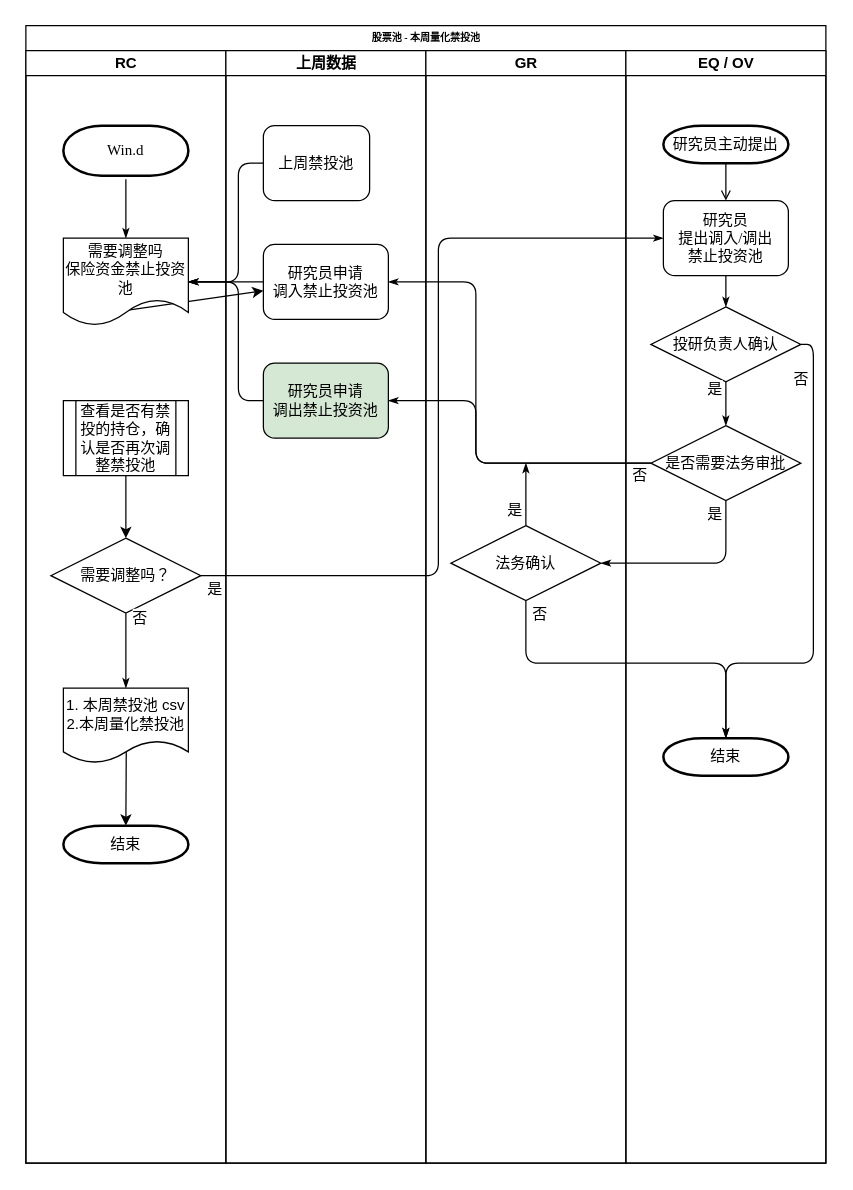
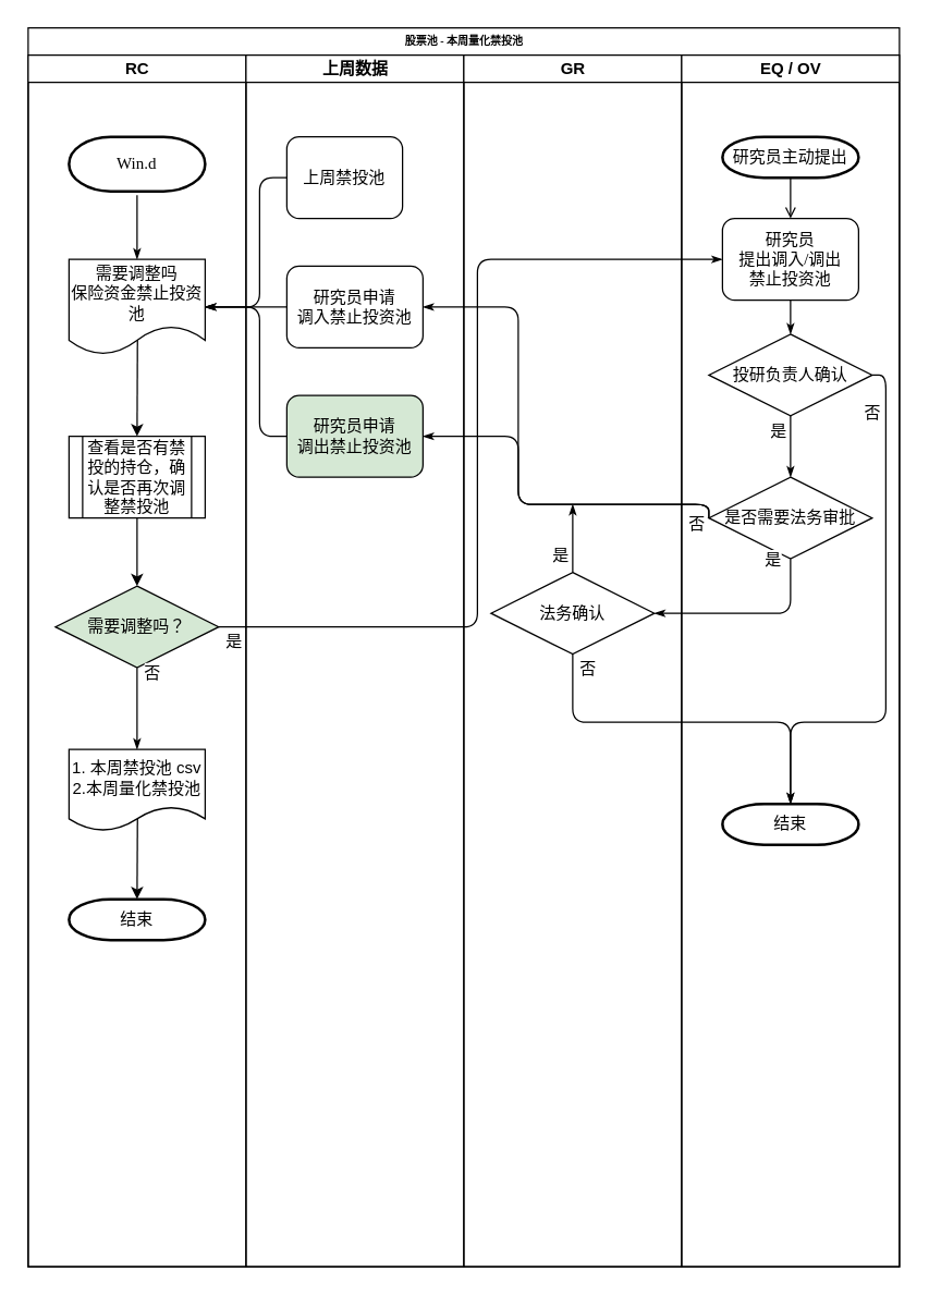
- <mxCell id="14" value="" style="endArrow=classic;html=1;exitX=0.503;exitY=0.826;exitDx=0;exitDy=0;exitPerimeter=0;" edge="1" parent="6" source="17" target="20"><mxGeometry width="50" height="50" relative="1" as="geometry"><mxPoint x="90" y="230" as="sourcePoint" /><mxPoint x="110" y="200" as="targetPoint" /></mxGeometry></mxCell>
+ <mxCell id="14" value="" style="endArrow=classic;html=1;entryX=0.5;entryY=0;entryDx=0;entryDy=0;exitX=0.503;exitY=0.826;exitDx=0;exitDy=0;exitPerimeter=0;" edge="1" parent="6" source="17" target="16"><mxGeometry width="50" height="50" relative="1" as="geometry"><mxPoint x="90" y="230" as="sourcePoint" /><mxPoint x="110" y="200" as="targetPoint" /></mxGeometry></mxCell>
- <mxCell id="31" value="&lt;font style=&quot;font-size: 12px&quot;&gt;是否需要法务审批&lt;/font&gt;" style="rhombus;whiteSpace=wrap;html=1;rounded=0;shadow=0;labelBackgroundColor=none;strokeWidth=1;fontFamily=Verdana;fontSize=8;align=center;" vertex="1" parent="27"><mxGeometry x="20" y="300" width="120" height="60" as="geometry" /></mxCell>
+ <mxCell id="31" value="&lt;font style=&quot;font-size: 12px&quot;&gt;是否需要法务审批&lt;/font&gt;" style="rhombus;whiteSpace=wrap;html=1;rounded=0;shadow=0;labelBackgroundColor=none;strokeWidth=1;fontFamily=Verdana;fontSize=8;align=center;" vertex="1" parent="27"><mxGeometry x="20" y="310" width="120" height="60" as="geometry" /></mxCell>
- <mxCell id="10" value="&lt;font style=&quot;font-size: 12px&quot;&gt;需要调整吗？&lt;/font&gt;" style="rhombus;whiteSpace=wrap;html=1;rounded=0;shadow=0;labelBackgroundColor=none;strokeWidth=1;fontFamily=Verdana;fontSize=8;align=center;" vertex="1" parent="6"><mxGeometry x="20" y="390" width="120" height="60" as="geometry" /></mxCell>
+ <mxCell id="10" value="&lt;font style=&quot;font-size: 12px&quot;&gt;需要调整吗？&lt;/font&gt;" style="rhombus;whiteSpace=wrap;html=1;rounded=0;shadow=0;labelBackgroundColor=none;strokeWidth=1;fontFamily=Verdana;fontSize=8;align=center;fillColor=#d5e8d4;" vertex="1" parent="6"><mxGeometry x="20" y="390" width="120" height="60" as="geometry" /></mxCell>
